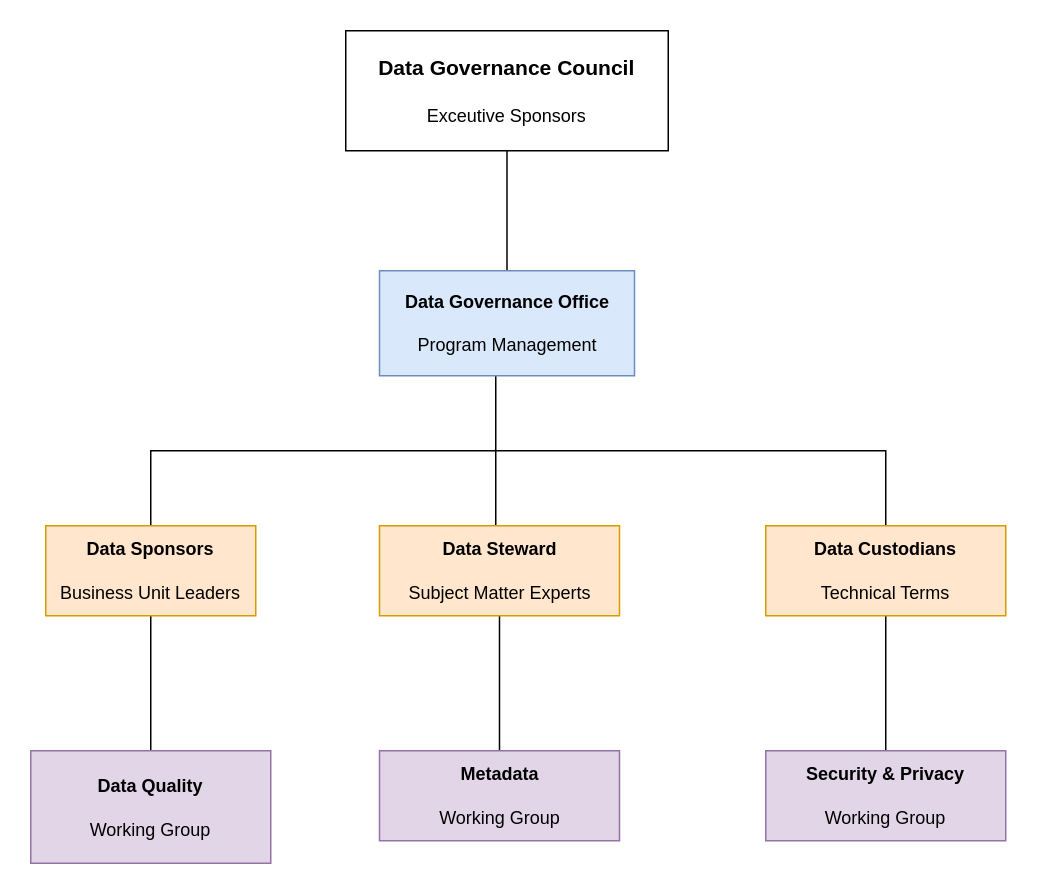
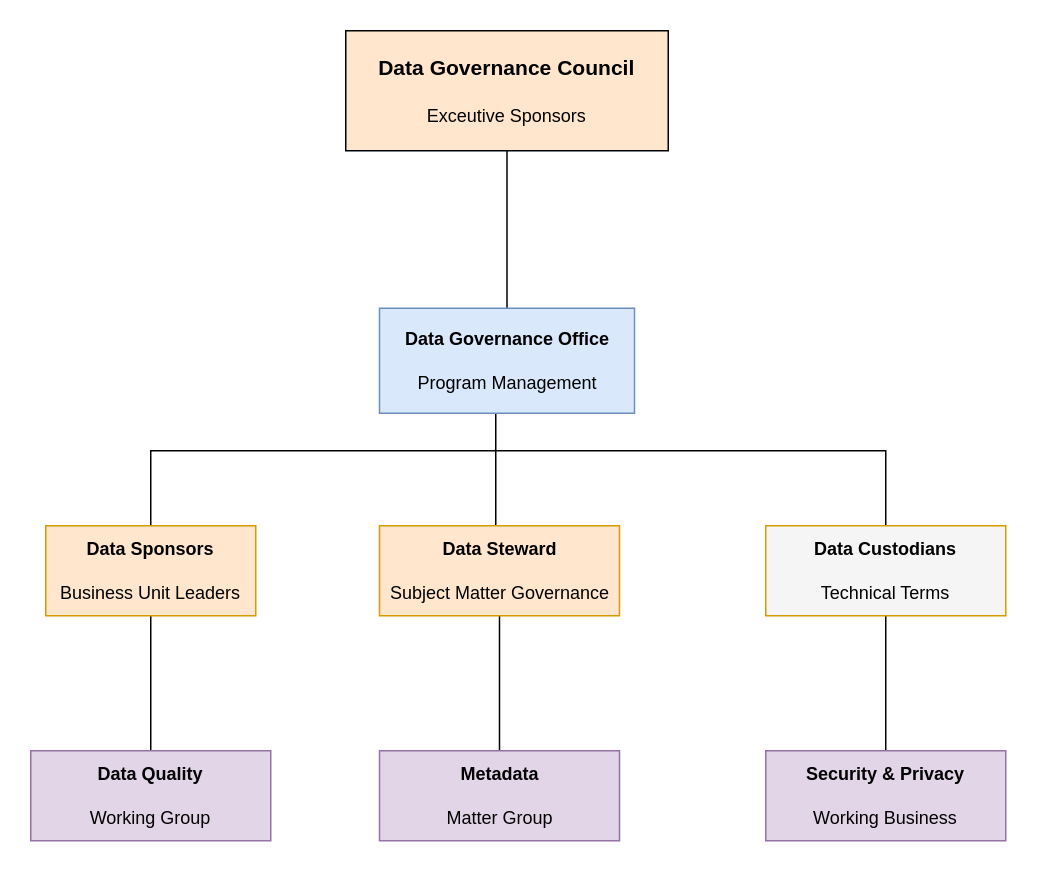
- <mxCell id="3" value="&lt;h3&gt;Data Governance Council&lt;/h3&gt;&lt;h3&gt;&lt;span style=&quot;background-color: transparent; color: light-dark(rgb(0, 0, 0), rgb(255, 255, 255)); font-size: 12px; font-weight: normal;&quot;&gt;Exceutive Sponsors&lt;/span&gt;&lt;/h3&gt;" style="whiteSpace=wrap;html=1;" vertex="1" parent="1"><mxGeometry x="230" y="20" width="215" height="80" as="geometry" /></mxCell>
+ <mxCell id="3" value="&lt;h3&gt;Data Governance Council&lt;/h3&gt;&lt;h3&gt;&lt;span style=&quot;background-color: transparent; color: light-dark(rgb(0, 0, 0), rgb(255, 255, 255)); font-size: 12px; font-weight: normal;&quot;&gt;Exceutive Sponsors&lt;/span&gt;&lt;/h3&gt;" style="whiteSpace=wrap;html=1;fillColor=#ffe6cc;" vertex="1" parent="1"><mxGeometry x="230" y="20" width="215" height="80" as="geometry" /></mxCell>
- <mxCell id="5" value="Data Governance Office&lt;div&gt;&lt;br&gt;&lt;div&gt;&lt;span style=&quot;font-weight: 400;&quot;&gt;Program Management&lt;/span&gt;&lt;/div&gt;&lt;/div&gt;" style="whiteSpace=wrap;html=1;fillColor=#dae8fc;strokeColor=#6c8ebf;fontStyle=1" vertex="1" parent="1"><mxGeometry x="252.5" y="180" width="170" height="70" as="geometry" /></mxCell>
+ <mxCell id="5" value="Data Governance Office&lt;div&gt;&lt;br&gt;&lt;div&gt;&lt;span style=&quot;font-weight: 400;&quot;&gt;Program Management&lt;/span&gt;&lt;/div&gt;&lt;/div&gt;" style="whiteSpace=wrap;html=1;fillColor=#dae8fc;strokeColor=#6c8ebf;fontStyle=1" vertex="1" parent="1"><mxGeometry x="252.5" y="205" width="170" height="70" as="geometry" /></mxCell>
- <mxCell id="10" value="&lt;b&gt;Data Steward&lt;/b&gt;&lt;div&gt;&lt;b&gt;&lt;br&gt;&lt;/b&gt;&lt;/div&gt;&lt;div&gt;Subject Matter Experts&lt;/div&gt;" style="whiteSpace=wrap;html=1;fillColor=#ffe6cc;strokeColor=#d79b00;" vertex="1" parent="1"><mxGeometry x="252.5" y="350" width="160" height="60" as="geometry" /></mxCell>
+ <mxCell id="10" value="&lt;b&gt;Data Steward&lt;/b&gt;&lt;div&gt;&lt;b&gt;&lt;br&gt;&lt;/b&gt;&lt;/div&gt;&lt;div&gt;Subject Matter Governance&lt;/div&gt;" style="whiteSpace=wrap;html=1;fillColor=#ffe6cc;strokeColor=#d79b00;" vertex="1" parent="1"><mxGeometry x="252.5" y="350" width="160" height="60" as="geometry" /></mxCell>
- <mxCell id="12" value="&lt;b&gt;Data Custodians&lt;/b&gt;&lt;div&gt;&lt;b&gt;&lt;br&gt;&lt;/b&gt;&lt;/div&gt;&lt;div&gt;Technical Terms&lt;/div&gt;" style="whiteSpace=wrap;html=1;fillColor=#ffe6cc;strokeColor=#d79b00;" vertex="1" parent="1"><mxGeometry x="510" y="350" width="160" height="60" as="geometry" /></mxCell>
+ <mxCell id="12" value="&lt;b&gt;Data Custodians&lt;/b&gt;&lt;div&gt;&lt;b&gt;&lt;br&gt;&lt;/b&gt;&lt;/div&gt;&lt;div&gt;Technical Terms&lt;/div&gt;" style="whiteSpace=wrap;html=1;fillColor=#f5f5f5;strokeColor=#d79b00;" vertex="1" parent="1"><mxGeometry x="510" y="350" width="160" height="60" as="geometry" /></mxCell>
- <mxCell id="14" value="&lt;div&gt;&lt;b&gt;Metadata&lt;/b&gt;&lt;/div&gt;&lt;div&gt;&lt;b&gt;&lt;br&gt;&lt;/b&gt;&lt;/div&gt;&lt;div&gt;Working Group&lt;/div&gt;" style="whiteSpace=wrap;html=1;fillColor=#e1d5e7;strokeColor=#9673a6;" vertex="1" parent="1"><mxGeometry x="252.5" y="500" width="160" height="60" as="geometry" /></mxCell>
+ <mxCell id="14" value="&lt;div&gt;&lt;b&gt;Metadata&lt;/b&gt;&lt;/div&gt;&lt;div&gt;&lt;b&gt;&lt;br&gt;&lt;/b&gt;&lt;/div&gt;&lt;div&gt;Matter Group&lt;/div&gt;" style="whiteSpace=wrap;html=1;fillColor=#e1d5e7;strokeColor=#9673a6;" vertex="1" parent="1"><mxGeometry x="252.5" y="500" width="160" height="60" as="geometry" /></mxCell>
- <mxCell id="15" value="&lt;div&gt;&lt;b&gt;Security &amp;amp; Privacy&lt;/b&gt;&lt;/div&gt;&lt;div&gt;&lt;b&gt;&lt;br&gt;&lt;/b&gt;&lt;/div&gt;&lt;div&gt;Working Group&lt;/div&gt;" style="whiteSpace=wrap;html=1;fillColor=#e1d5e7;strokeColor=#9673a6;" vertex="1" parent="1"><mxGeometry x="510" y="500" width="160" height="60" as="geometry" /></mxCell>
+ <mxCell id="15" value="&lt;div&gt;&lt;b&gt;Security &amp;amp; Privacy&lt;/b&gt;&lt;/div&gt;&lt;div&gt;&lt;b&gt;&lt;br&gt;&lt;/b&gt;&lt;/div&gt;&lt;div&gt;Working Business&lt;/div&gt;" style="whiteSpace=wrap;html=1;fillColor=#e1d5e7;strokeColor=#9673a6;" vertex="1" parent="1"><mxGeometry x="510" y="500" width="160" height="60" as="geometry" /></mxCell>
- <mxCell id="13" value="&lt;div&gt;&lt;b&gt;Data Quality&lt;/b&gt;&lt;/div&gt;&lt;div&gt;&lt;b&gt;&lt;br&gt;&lt;/b&gt;&lt;/div&gt;&lt;div&gt;Working Group&lt;/div&gt;" style="whiteSpace=wrap;html=1;fillColor=#e1d5e7;strokeColor=#9673a6;" vertex="1" parent="1"><mxGeometry x="20" y="500" width="160" height="75" as="geometry" /></mxCell>
+ <mxCell id="13" value="&lt;div&gt;&lt;b&gt;Data Quality&lt;/b&gt;&lt;/div&gt;&lt;div&gt;&lt;b&gt;&lt;br&gt;&lt;/b&gt;&lt;/div&gt;&lt;div&gt;Working Group&lt;/div&gt;" style="whiteSpace=wrap;html=1;fillColor=#e1d5e7;strokeColor=#9673a6;" vertex="1" parent="1"><mxGeometry x="20" y="500" width="160" height="60" as="geometry" /></mxCell>
